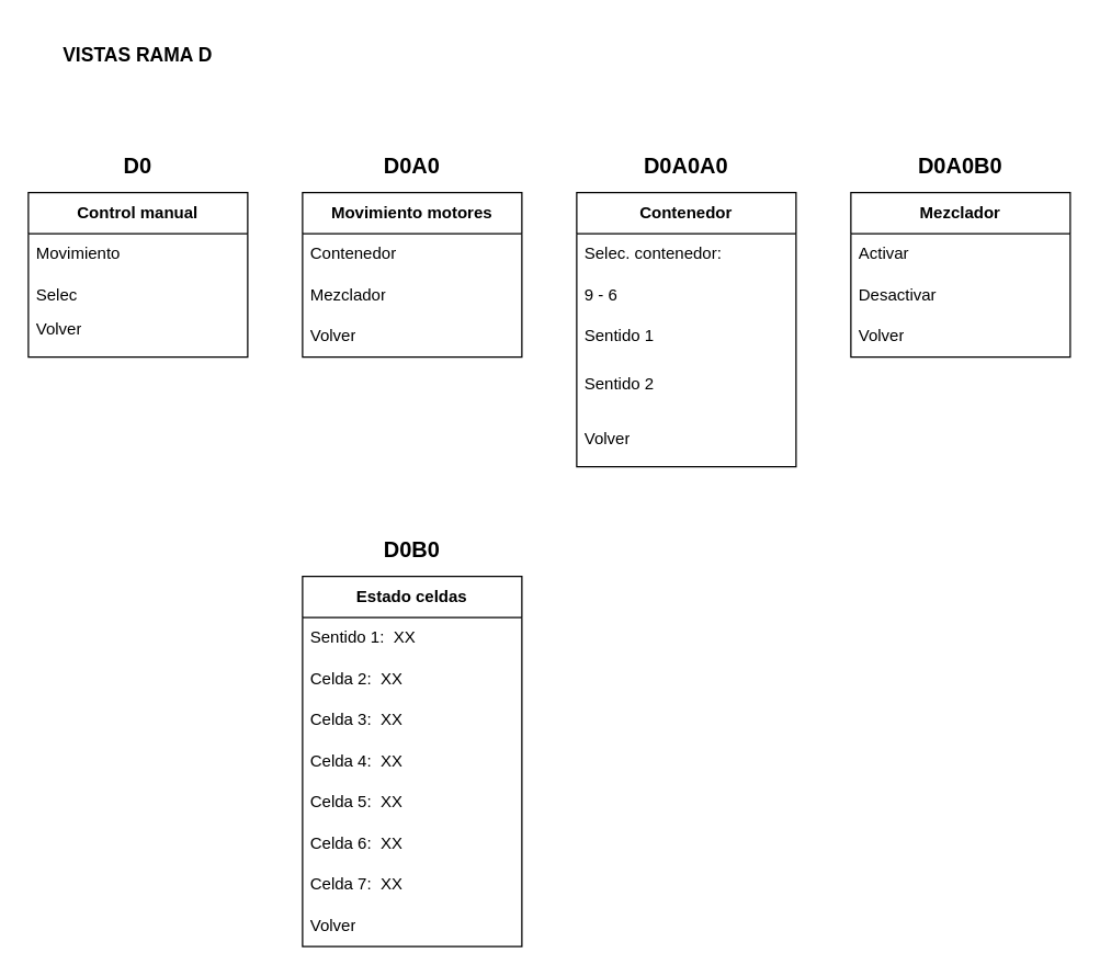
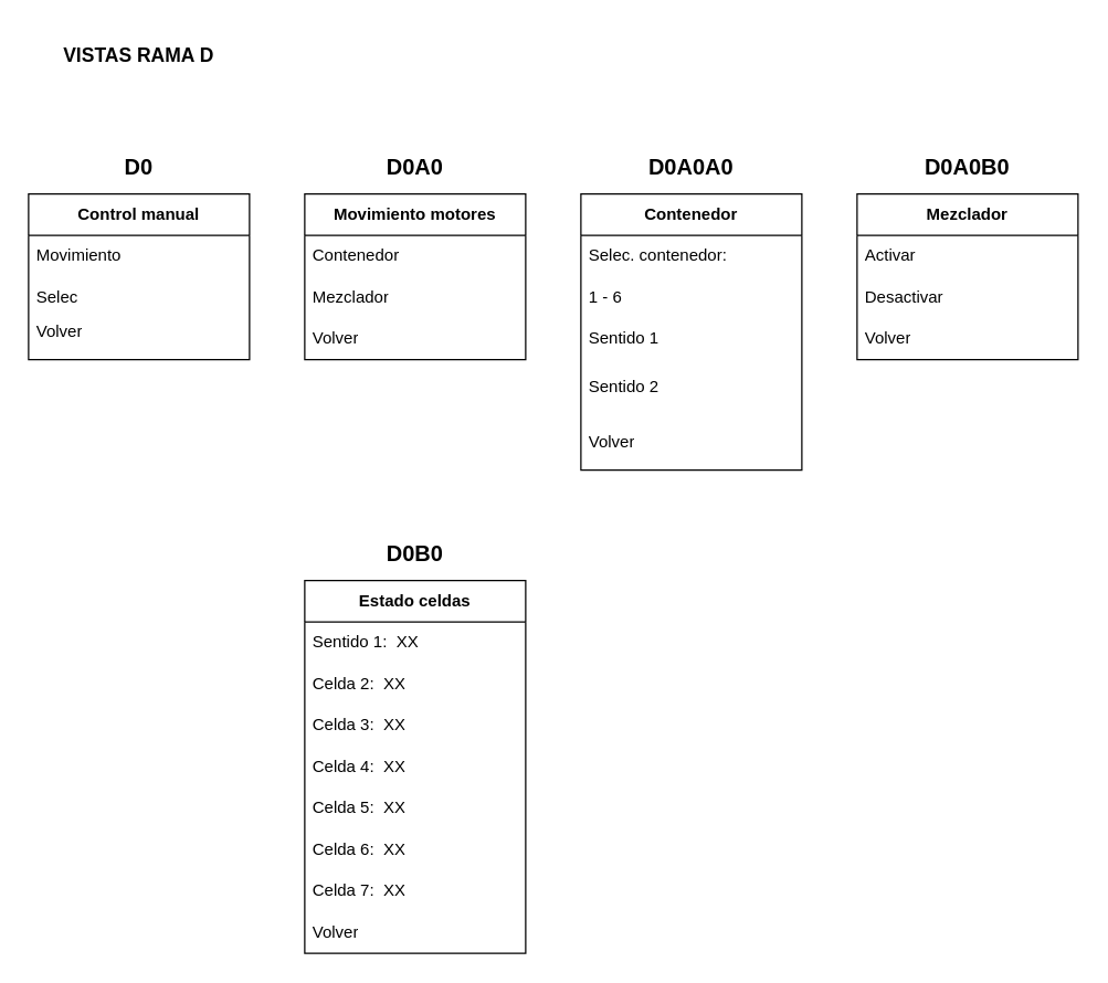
- <mxCell id="16" value="9 - 6" style="text;strokeColor=none;fillColor=none;align=left;verticalAlign=middle;spacingLeft=4;spacingRight=4;overflow=hidden;points=[[0,0.5],[1,0.5]];portConstraint=eastwest;rotatable=0;whiteSpace=wrap;html=1;" vertex="1" parent="14"><mxGeometry y="60" width="160" height="30" as="geometry" /></mxCell>
+ <mxCell id="16" value="1 - 6" style="text;strokeColor=none;fillColor=none;align=left;verticalAlign=middle;spacingLeft=4;spacingRight=4;overflow=hidden;points=[[0,0.5],[1,0.5]];portConstraint=eastwest;rotatable=0;whiteSpace=wrap;html=1;" vertex="1" parent="14"><mxGeometry y="60" width="160" height="30" as="geometry" /></mxCell>
